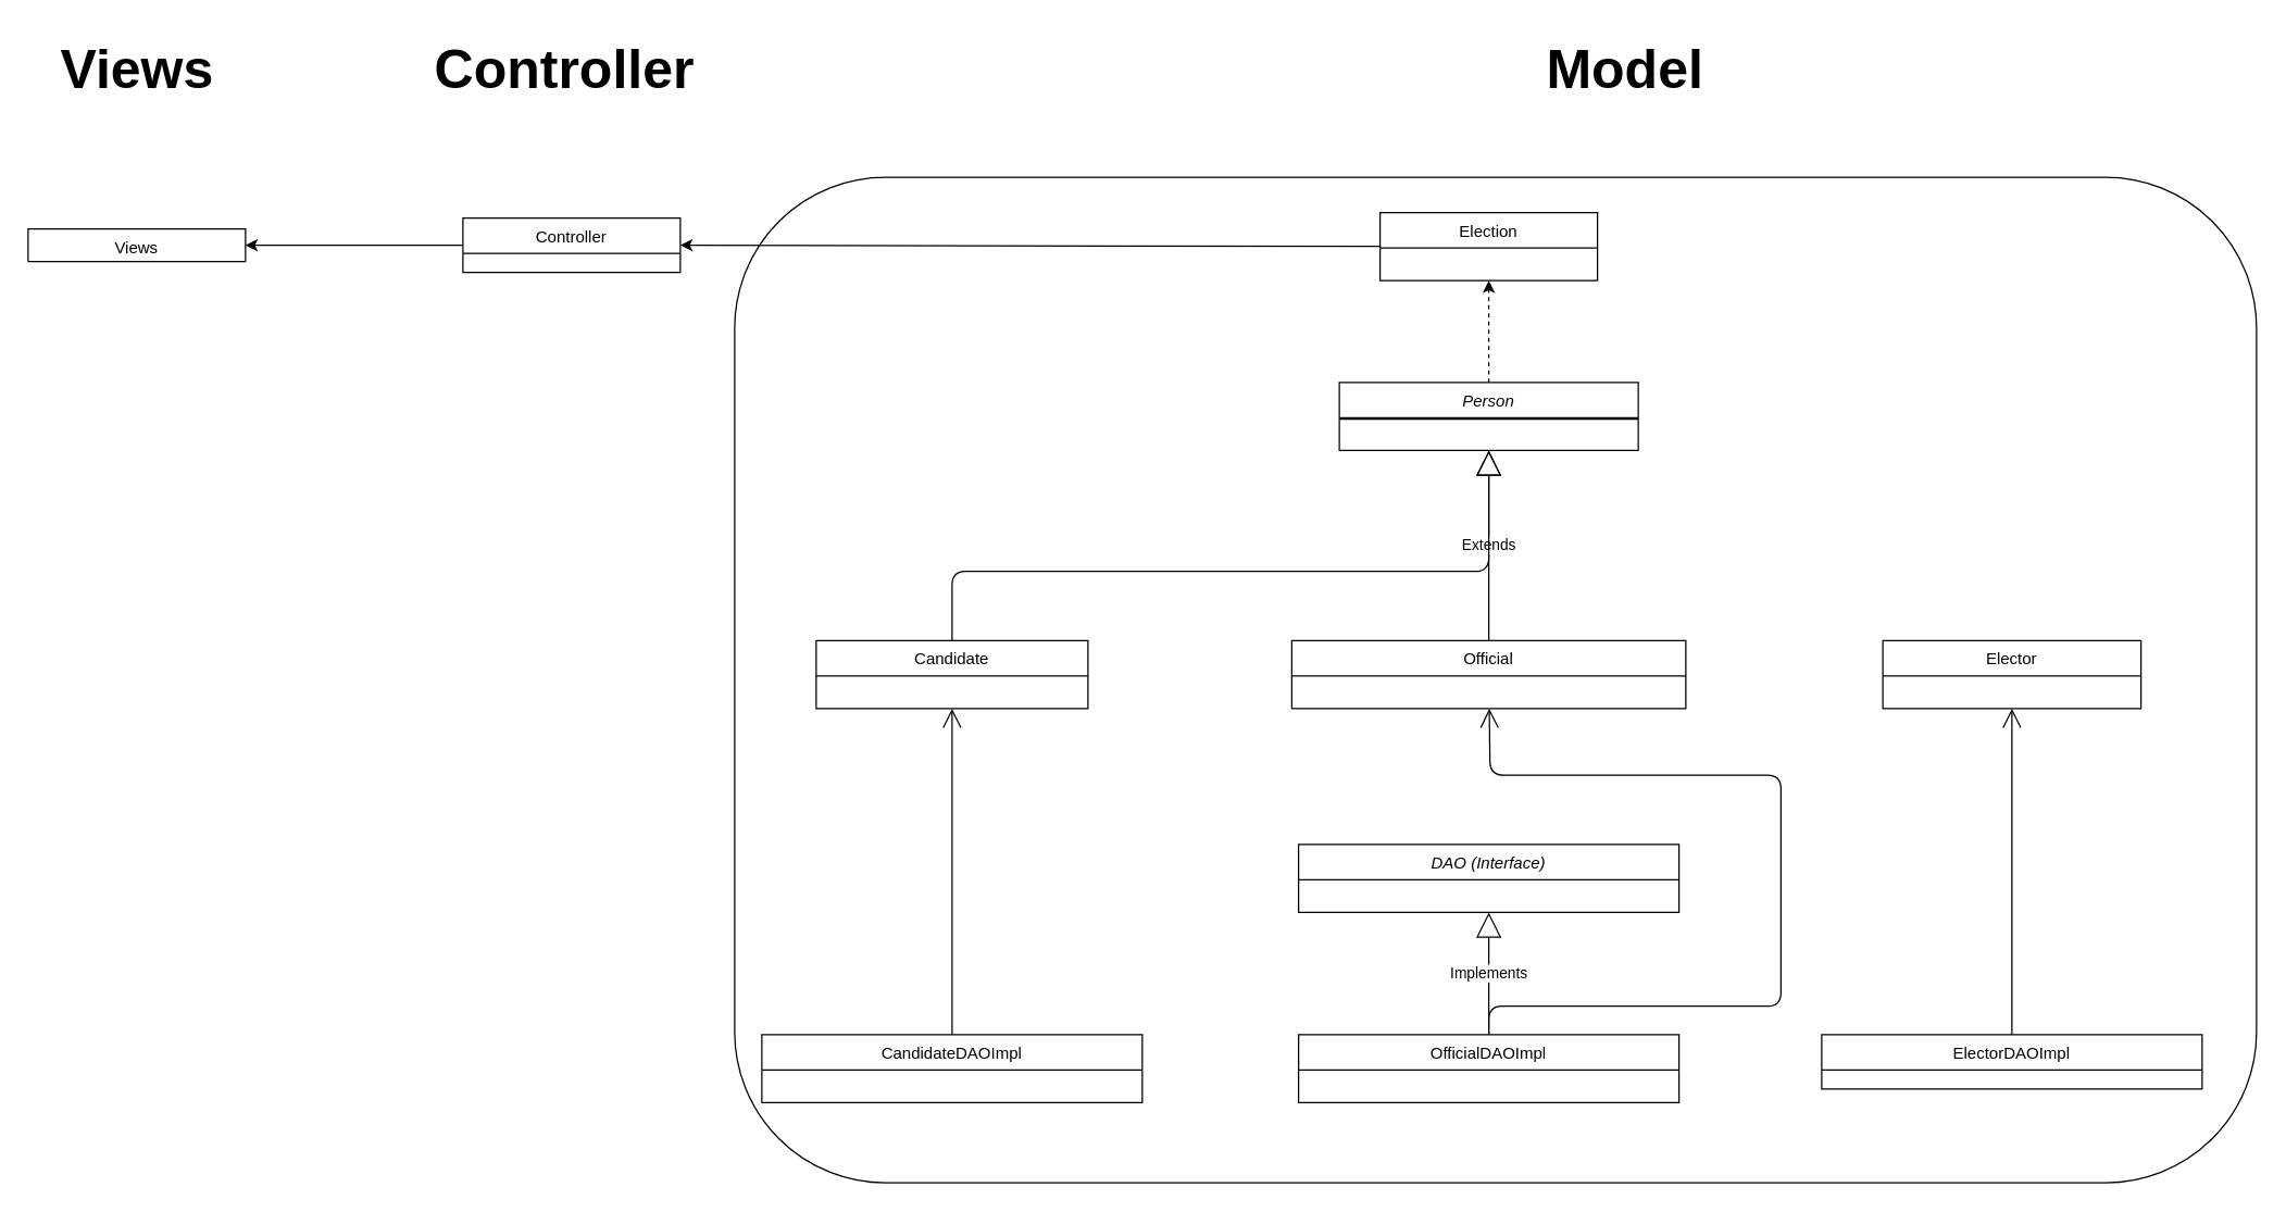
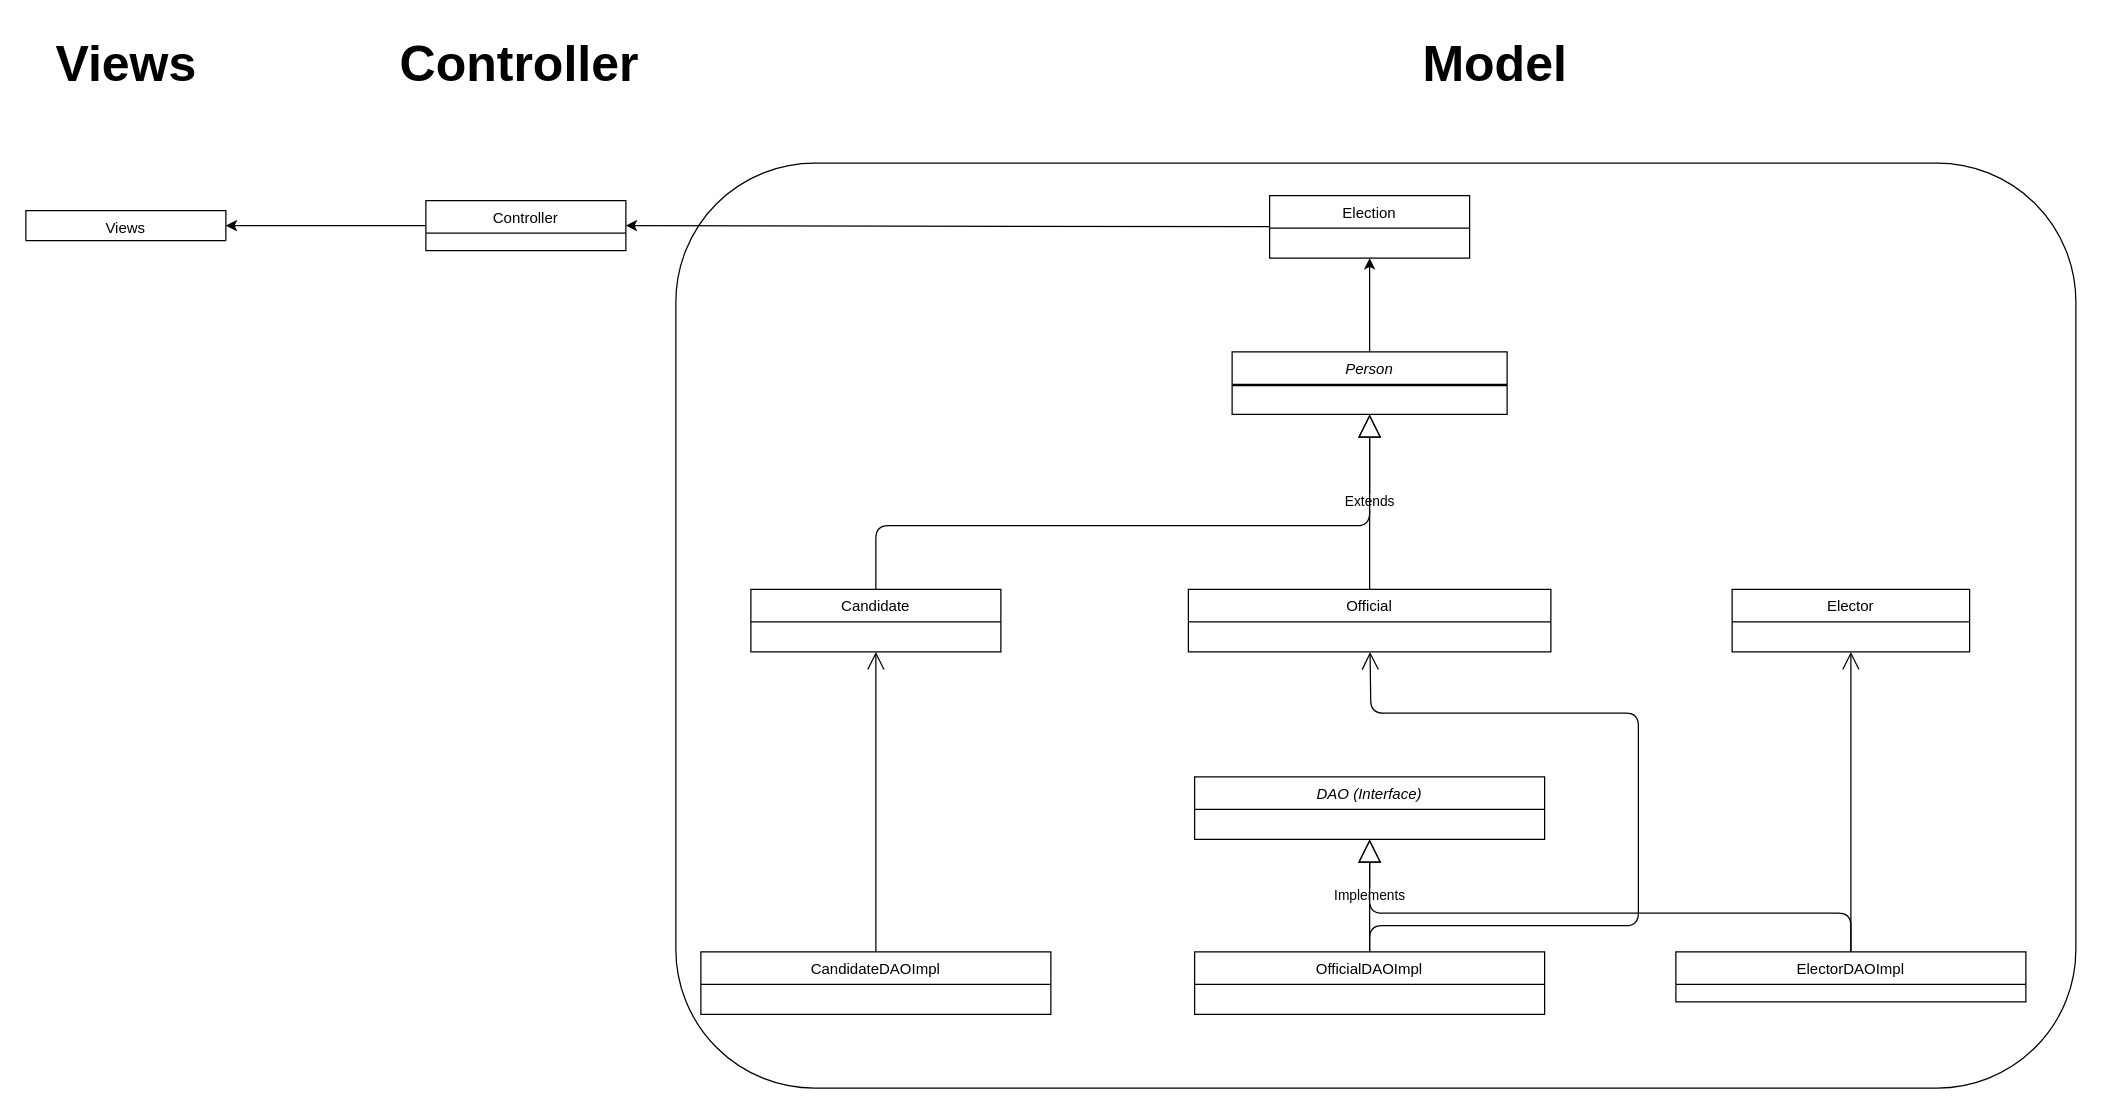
- <mxCell id="20" value="" style="endArrow=classic;html=1;dashed=1;" edge="1" parent="1" source="11" target="3"><mxGeometry width="50" height="50" relative="1" as="geometry"><mxPoint x="1070" y="270" as="sourcePoint" /><mxPoint x="1120" y="220" as="targetPoint" /></mxGeometry></mxCell>
+ <mxCell id="20" value="" style="endArrow=classic;html=1;" edge="1" parent="1" source="11" target="3"><mxGeometry width="50" height="50" relative="1" as="geometry"><mxPoint x="1070" y="270" as="sourcePoint" /><mxPoint x="1120" y="220" as="targetPoint" /></mxGeometry></mxCell>
+ <mxCell id="24" value="" style="endArrow=block;endSize=16;endFill=0;html=1;" edge="1" parent="1" source="16" target="13"><mxGeometry width="160" relative="1" as="geometry"><mxPoint x="1105" y="771" as="sourcePoint" /><mxPoint x="1105" y="681" as="targetPoint" /><Array as="points"><mxPoint x="1480" y="730" /><mxPoint x="1095" y="730" /></Array></mxGeometry></mxCell>
